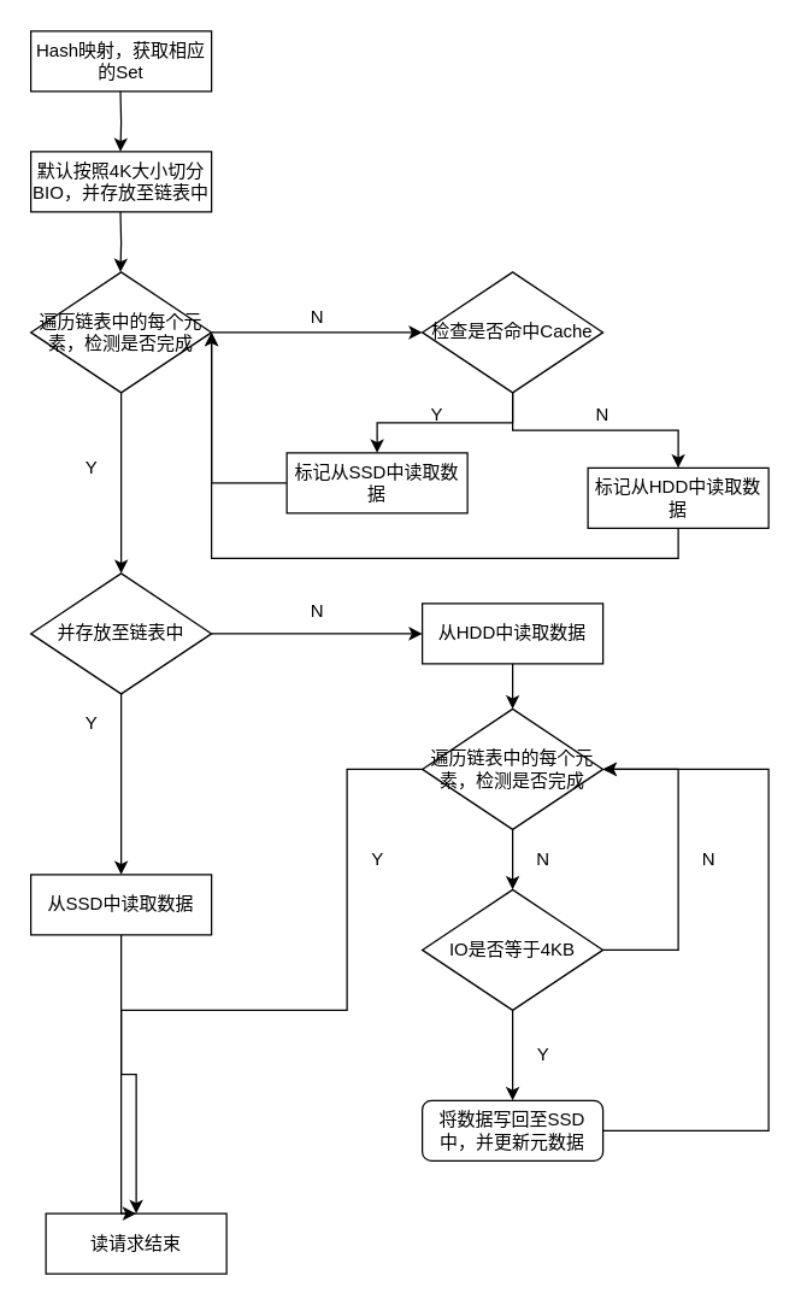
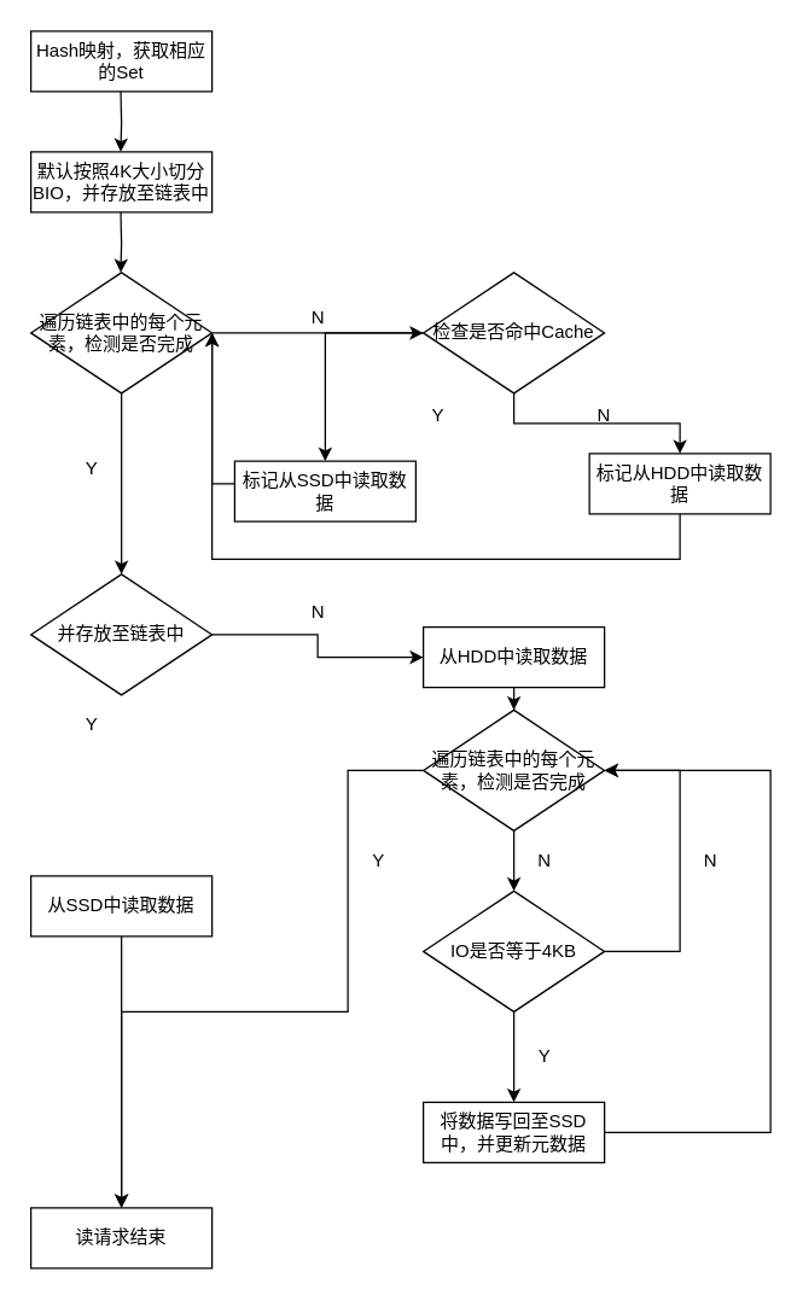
- <mxCell id="7" value="标记从SSD中读取数据" style="rounded=0;whiteSpace=wrap;html=1;" vertex="1" parent="1"><mxGeometry x="190" y="300" width="120" height="40" as="geometry" /></mxCell>
+ <mxCell id="7" value="标记从SSD中读取数据" style="rounded=0;whiteSpace=wrap;html=1;" vertex="1" parent="1"><mxGeometry x="155" y="305" width="120" height="40" as="geometry" /></mxCell>
- <mxCell id="9" value="标记从HDD中读取数据" style="rounded=0;whiteSpace=wrap;html=1;" vertex="1" parent="1"><mxGeometry x="390" y="310" width="120" height="40" as="geometry" /></mxCell>
+ <mxCell id="9" value="标记从HDD中读取数据" style="rounded=0;whiteSpace=wrap;html=1;" vertex="1" parent="1"><mxGeometry x="390" y="300" width="120" height="40" as="geometry" /></mxCell>
- <mxCell id="27" value="从HDD中读取数据" style="rounded=0;whiteSpace=wrap;html=1;" vertex="1" parent="1"><mxGeometry x="280" y="400" width="120" height="40" as="geometry" /></mxCell>
+ <mxCell id="27" value="从HDD中读取数据" style="rounded=0;whiteSpace=wrap;html=1;" vertex="1" parent="1"><mxGeometry x="280" y="415" width="120" height="40" as="geometry" /></mxCell>
- <mxCell id="19" style="edgeStyle=orthogonalEdgeStyle;rounded=0;orthogonalLoop=1;jettySize=auto;html=1;entryX=0.5;entryY=0;entryDx=0;entryDy=0;" edge="1" parent="1" source="21" target="24"><mxGeometry relative="1" as="geometry" /></mxCell>
- <mxCell id="34" value="将数据写回至SSD中，并更新元数据" style="whiteSpace=wrap;html=1;rounded=1;" vertex="1" parent="1"><mxGeometry x="280" y="730" width="120" height="40" as="geometry" /></mxCell>
+ <mxCell id="34" value="将数据写回至SSD中，并更新元数据" style="rounded=0;whiteSpace=wrap;html=1;" vertex="1" parent="1"><mxGeometry x="280" y="730" width="120" height="40" as="geometry" /></mxCell>
- <mxCell id="29" value="读请求结束" style="rounded=0;whiteSpace=wrap;html=1;" vertex="1" parent="1"><mxGeometry x="30" y="805" width="120" height="40" as="geometry" /></mxCell>
+ <mxCell id="29" value="读请求结束" style="rounded=0;whiteSpace=wrap;html=1;" vertex="1" parent="1"><mxGeometry x="20" y="800" width="120" height="40" as="geometry" /></mxCell>
